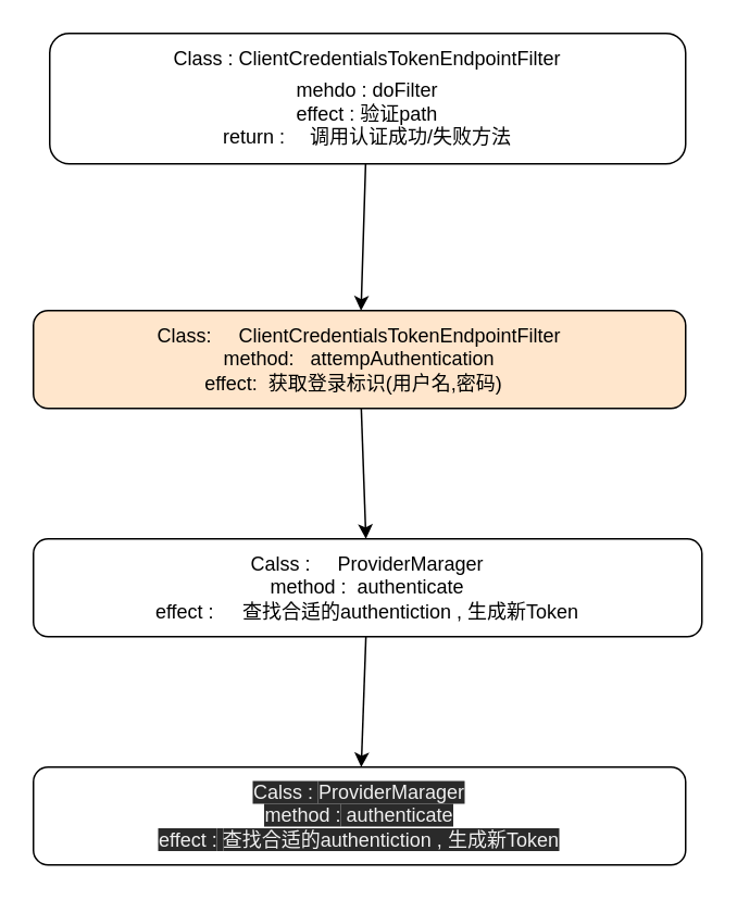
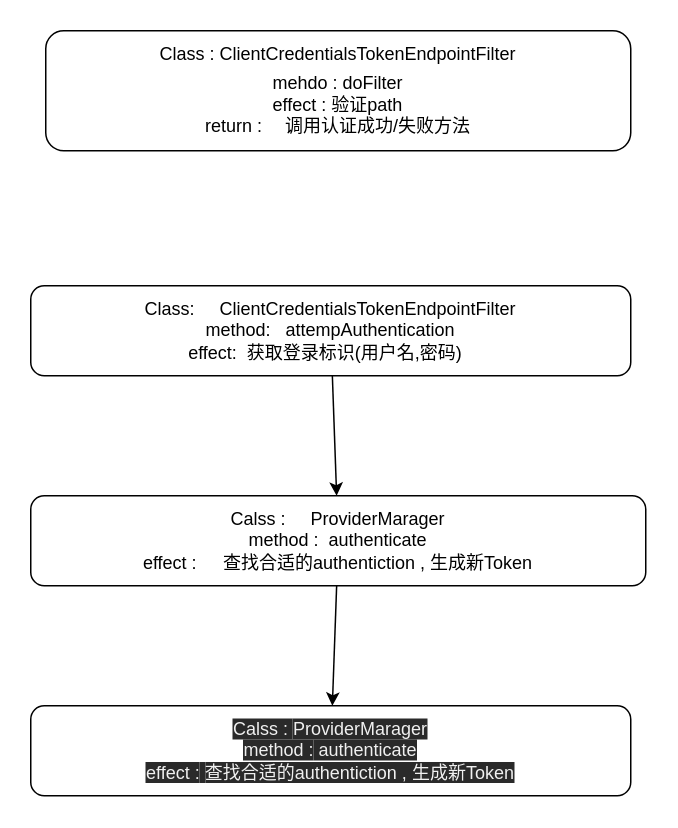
- <mxCell id="2" value="" style="edgeStyle=none;html=1;" edge="1" parent="1" source="3" target="5"><mxGeometry relative="1" as="geometry" /></mxCell>
- <mxCell id="5" value="Class:&amp;nbsp; &amp;nbsp; &amp;nbsp;ClientCredentialsTokenEndpointFilter&lt;br&gt;method:&amp;nbsp; &amp;nbsp;attempAuthentication&lt;br&gt;effect:&amp;nbsp; 获取登录标识(用户名,密码)&amp;nbsp;&amp;nbsp;" style="whiteSpace=wrap;html=1;rounded=1;fillColor=#ffe6cc;" vertex="1" parent="1"><mxGeometry x="20" y="190" width="400" height="60" as="geometry" /></mxCell>
+ <mxCell id="5" value="Class:&amp;nbsp; &amp;nbsp; &amp;nbsp;ClientCredentialsTokenEndpointFilter&lt;br&gt;method:&amp;nbsp; &amp;nbsp;attempAuthentication&lt;br&gt;effect:&amp;nbsp; 获取登录标识(用户名,密码)&amp;nbsp;&amp;nbsp;" style="whiteSpace=wrap;html=1;rounded=1;" vertex="1" parent="1"><mxGeometry x="20" y="190" width="400" height="60" as="geometry" /></mxCell>
